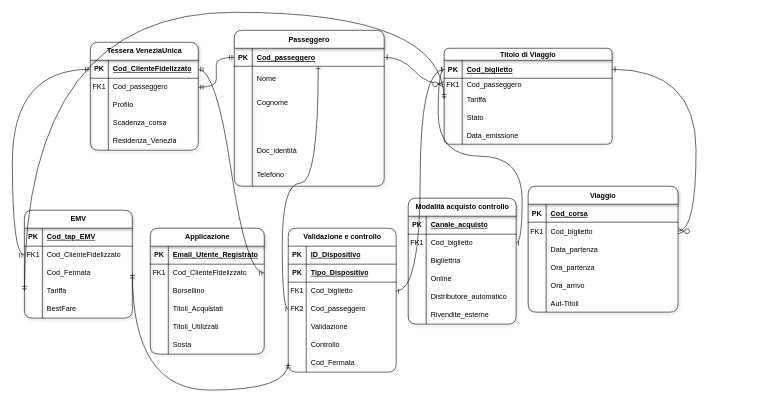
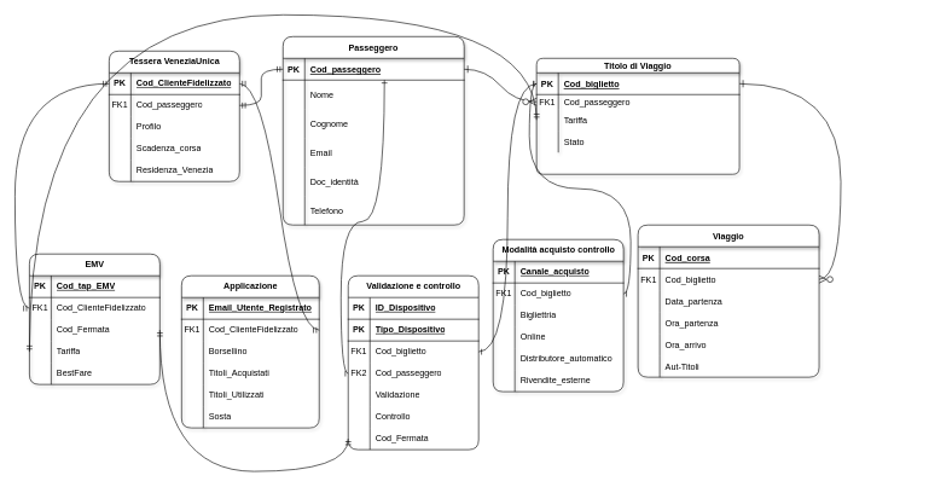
+ <mxCell id="35" value="Email" style="shape=partialRectangle;overflow=hidden;connectable=0;fillColor=none;top=0;left=0;bottom=0;right=0;align=left;spacingLeft=6;" vertex="1" parent="33"><mxGeometry x="30" width="220" height="40" as="geometry"><mxRectangle width="220" height="40" as="alternateBounds" /></mxGeometry></mxCell>
- <mxCell id="57" value="Data_emissione" style="shape=partialRectangle;overflow=hidden;connectable=0;fillColor=none;top=0;left=0;bottom=0;right=0;align=left;spacingLeft=6;resizeLastRow=0;" vertex="1" parent="55"><mxGeometry x="30" width="250" height="30" as="geometry"><mxRectangle width="250" height="30" as="alternateBounds" /></mxGeometry></mxCell>
